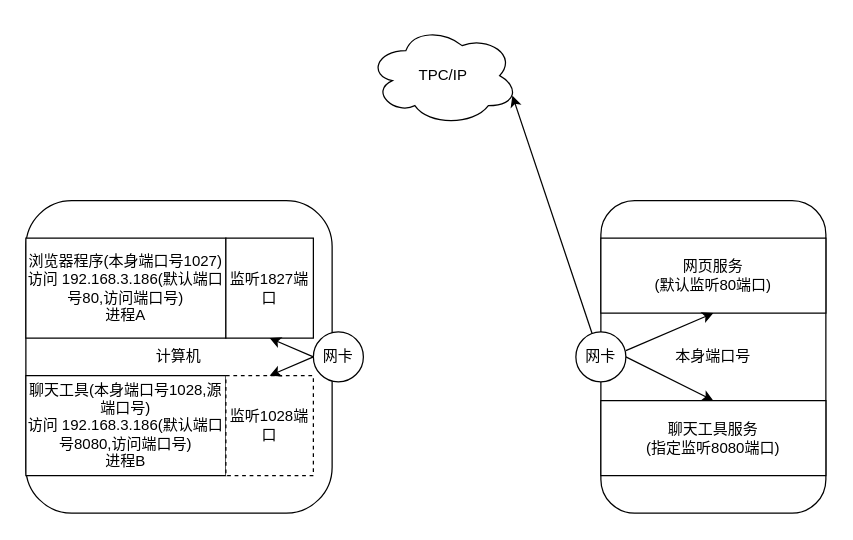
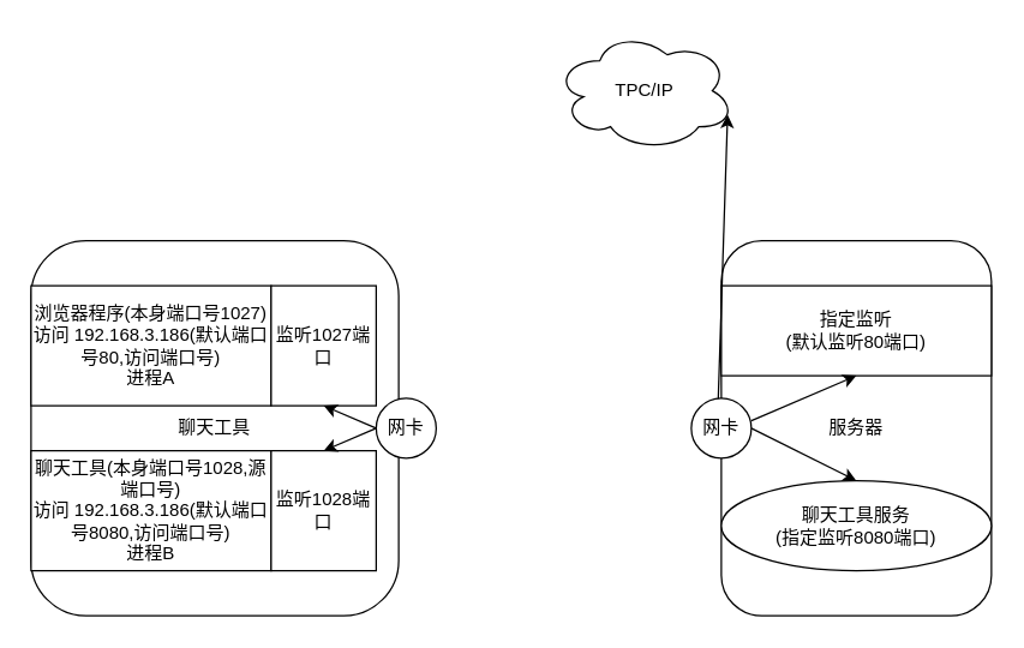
- <mxCell id="8" value="TPC/IP" style="ellipse;shape=cloud;whiteSpace=wrap;html=1;" vertex="1" parent="1"><mxGeometry x="294" y="20" width="120" height="80" as="geometry" /></mxCell>
+ <mxCell id="8" value="TPC/IP" style="ellipse;shape=cloud;whiteSpace=wrap;html=1;" vertex="1" parent="1"><mxGeometry x="369" y="20" width="120" height="80" as="geometry" /></mxCell>
- <mxCell id="6" value="网页服务&lt;br&gt;(默认监听80端口)" style="rounded=0;whiteSpace=wrap;html=1;" vertex="1" parent="1"><mxGeometry x="480" y="190" width="180" height="60" as="geometry" /></mxCell>
+ <mxCell id="6" value="指定监听&lt;br&gt;(默认监听80端口)" style="rounded=0;whiteSpace=wrap;html=1;" vertex="1" parent="1"><mxGeometry x="480" y="190" width="180" height="60" as="geometry" /></mxCell>
- <mxCell id="12" value="监听1827端口" style="rounded=0;whiteSpace=wrap;html=1;" vertex="1" parent="1"><mxGeometry x="180" y="190" width="70" height="80" as="geometry" /></mxCell>
+ <mxCell id="12" value="监听1027端口" style="rounded=0;whiteSpace=wrap;html=1;" vertex="1" parent="1"><mxGeometry x="180" y="190" width="70" height="80" as="geometry" /></mxCell>
- <mxCell id="2" value="计算机" style="rounded=1;whiteSpace=wrap;html=1;" vertex="1" parent="1"><mxGeometry x="20" y="160" width="245" height="250" as="geometry" /></mxCell>
+ <mxCell id="2" value="聊天工具" style="rounded=1;whiteSpace=wrap;html=1;" vertex="1" parent="1"><mxGeometry x="20" y="160" width="245" height="250" as="geometry" /></mxCell>
- <mxCell id="3" value="本身端口号" style="rounded=1;whiteSpace=wrap;html=1;" vertex="1" parent="1"><mxGeometry x="480" y="160" width="180" height="250" as="geometry" /></mxCell>
+ <mxCell id="3" value="服务器" style="rounded=1;whiteSpace=wrap;html=1;" vertex="1" parent="1"><mxGeometry x="480" y="160" width="180" height="250" as="geometry" /></mxCell>
- <mxCell id="13" value="监听1028端口" style="rounded=0;whiteSpace=wrap;html=1;dashed=1;" vertex="1" parent="1"><mxGeometry x="180" y="300" width="70" height="80" as="geometry" /></mxCell>
+ <mxCell id="13" value="监听1028端口" style="rounded=0;whiteSpace=wrap;html=1;" vertex="1" parent="1"><mxGeometry x="180" y="300" width="70" height="80" as="geometry" /></mxCell>
- <mxCell id="7" value="聊天工具服务&lt;br&gt;(指定监听8080端口)" style="rounded=0;whiteSpace=wrap;html=1;" vertex="1" parent="1"><mxGeometry x="480" y="320" width="180" height="60" as="geometry" /></mxCell>
+ <mxCell id="7" value="聊天工具服务&lt;br&gt;(指定监听8080端口)" style="ellipse;whiteSpace=wrap;html=1;" vertex="1" parent="1"><mxGeometry x="480" y="320" width="180" height="60" as="geometry" /></mxCell>
